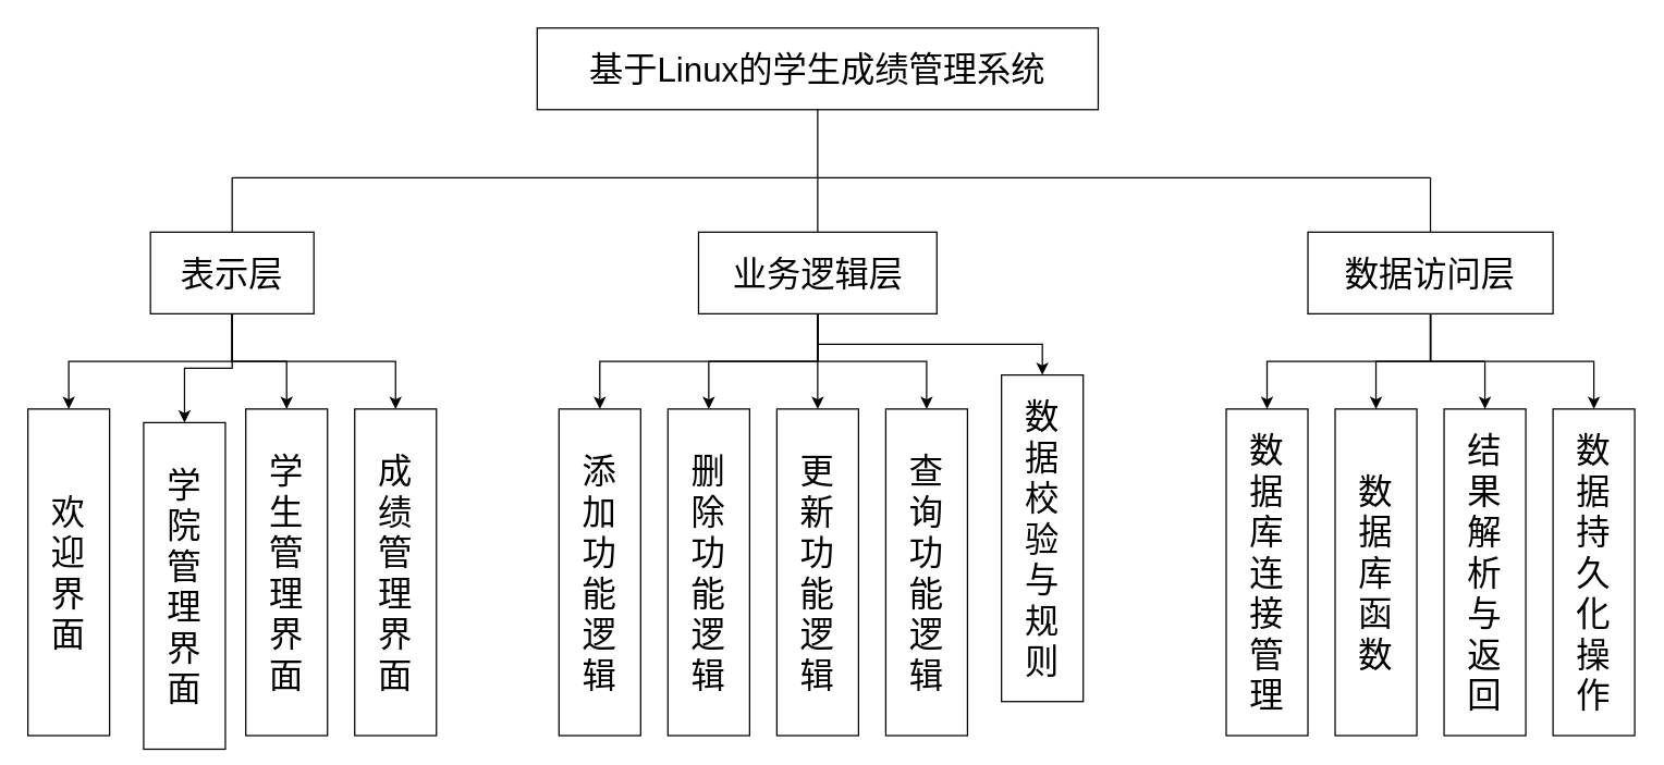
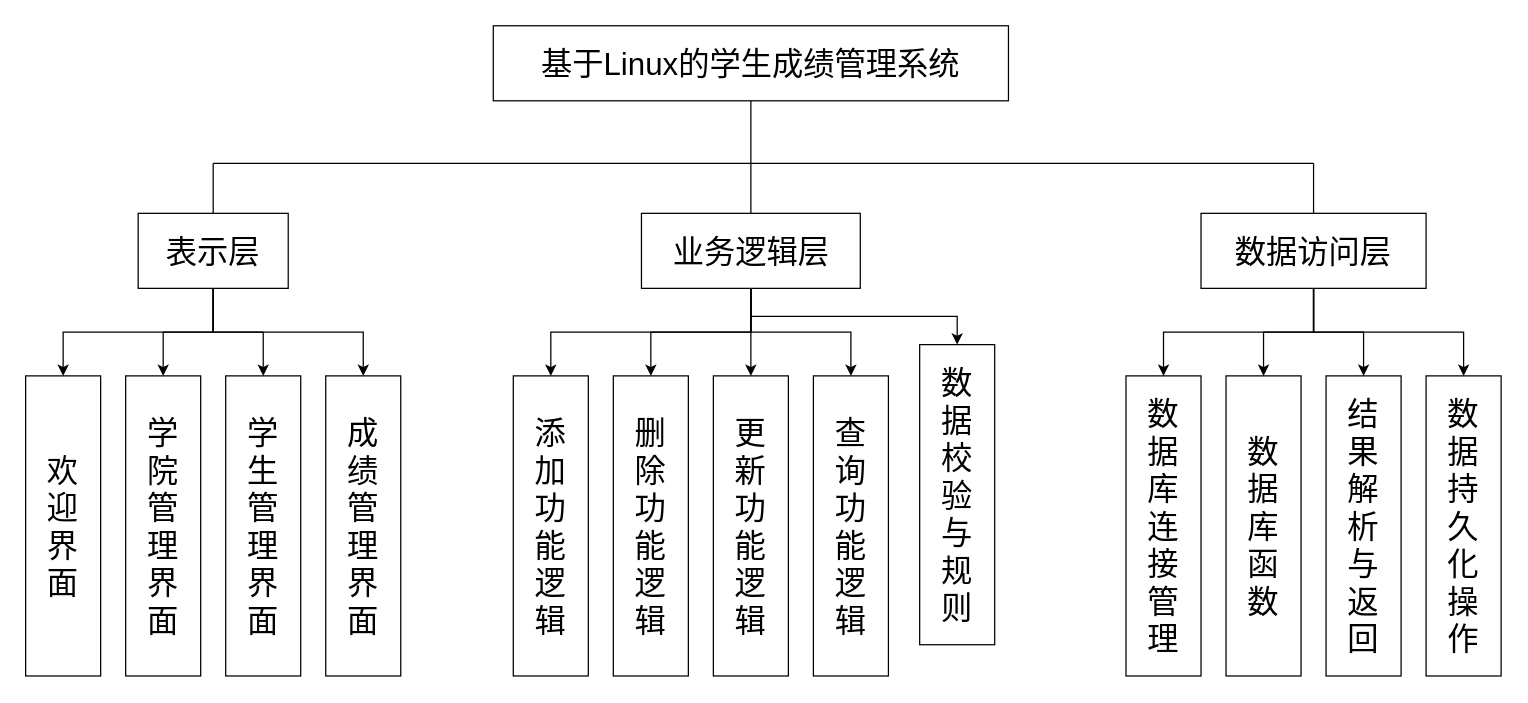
- <mxCell id="9" value="&lt;span style=&quot;font-size: 25px;&quot;&gt;学&lt;/span&gt;&lt;div&gt;&lt;span style=&quot;font-size: 25px;&quot;&gt;院&lt;/span&gt;&lt;/div&gt;&lt;div&gt;&lt;span style=&quot;font-size: 25px;&quot;&gt;管&lt;/span&gt;&lt;/div&gt;&lt;div&gt;&lt;span style=&quot;font-size: 25px;&quot;&gt;理&lt;/span&gt;&lt;/div&gt;&lt;div&gt;&lt;span style=&quot;font-size: 25px;&quot;&gt;界&lt;/span&gt;&lt;/div&gt;&lt;div&gt;&lt;span style=&quot;font-size: 25px;&quot;&gt;面&lt;/span&gt;&lt;/div&gt;" style="rounded=0;whiteSpace=wrap;html=1;" vertex="1" parent="1"><mxGeometry x="105" y="310" width="60" height="240" as="geometry" /></mxCell>
+ <mxCell id="9" value="&lt;span style=&quot;font-size: 25px;&quot;&gt;学&lt;/span&gt;&lt;div&gt;&lt;span style=&quot;font-size: 25px;&quot;&gt;院&lt;/span&gt;&lt;/div&gt;&lt;div&gt;&lt;span style=&quot;font-size: 25px;&quot;&gt;管&lt;/span&gt;&lt;/div&gt;&lt;div&gt;&lt;span style=&quot;font-size: 25px;&quot;&gt;理&lt;/span&gt;&lt;/div&gt;&lt;div&gt;&lt;span style=&quot;font-size: 25px;&quot;&gt;界&lt;/span&gt;&lt;/div&gt;&lt;div&gt;&lt;span style=&quot;font-size: 25px;&quot;&gt;面&lt;/span&gt;&lt;/div&gt;" style="rounded=0;whiteSpace=wrap;html=1;" vertex="1" parent="1"><mxGeometry x="100" y="300" width="60" height="240" as="geometry" /></mxCell>
